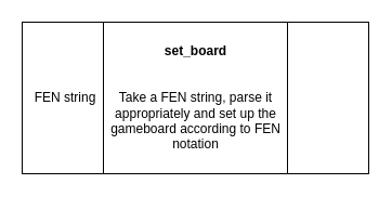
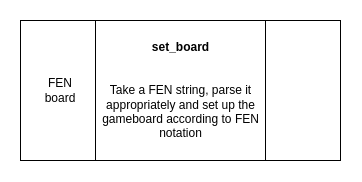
- <mxCell id="3" value="FEN string" style="text;html=1;strokeColor=none;fillColor=none;align=center;verticalAlign=middle;whiteSpace=wrap;rounded=0;" parent="1" vertex="1"><mxGeometry x="30" y="75" width="60" height="30" as="geometry" /></mxCell>
+ <mxCell id="3" value="FEN board" style="text;html=1;strokeColor=none;fillColor=none;align=center;verticalAlign=middle;whiteSpace=wrap;rounded=0;" parent="1" vertex="1"><mxGeometry x="30" y="75" width="60" height="30" as="geometry" /></mxCell>
